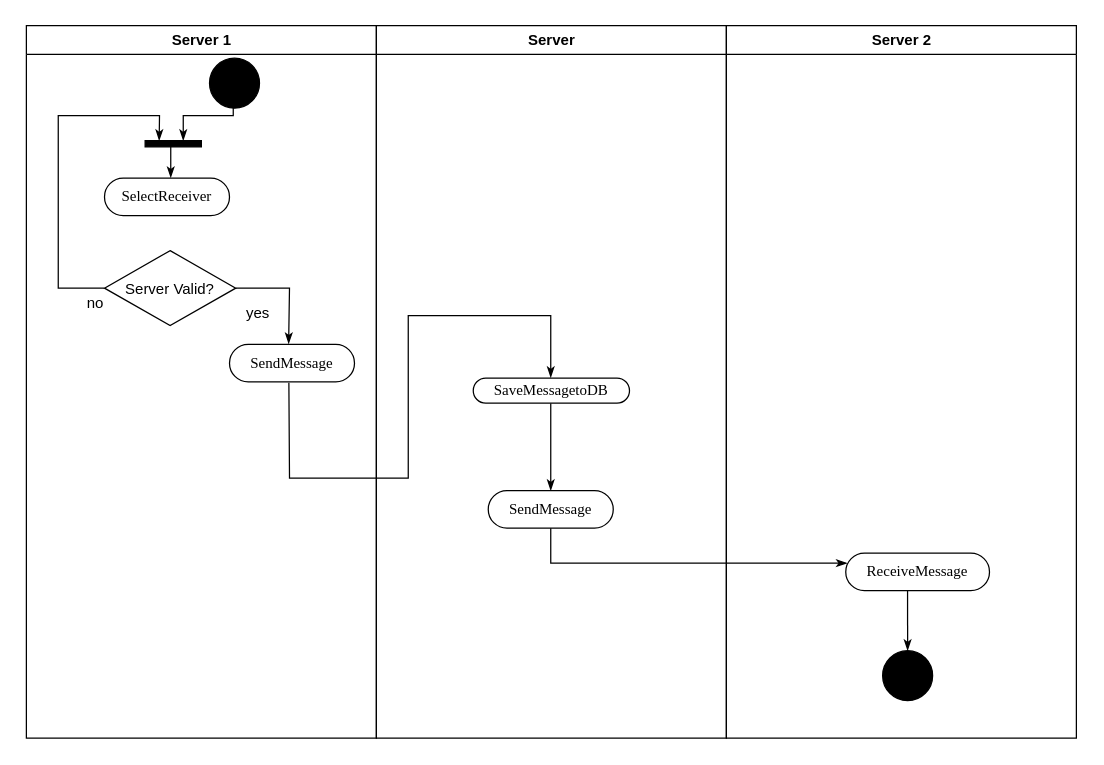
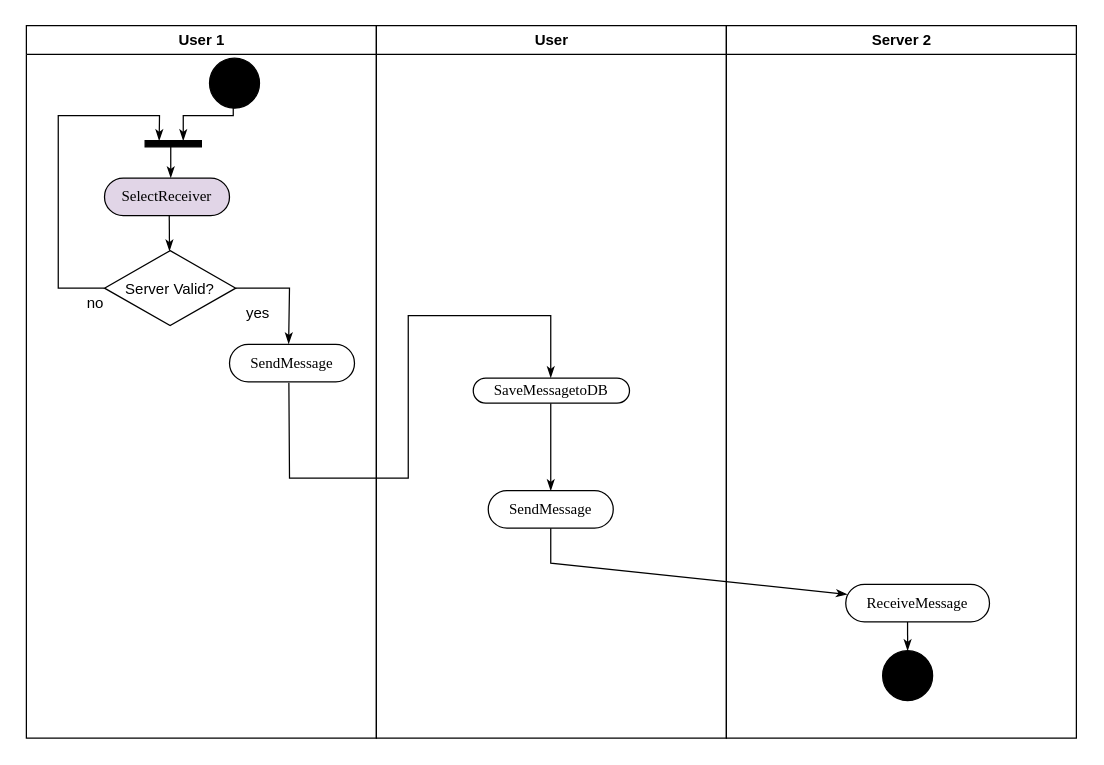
- <mxCell id="2" value="Server 1" style="swimlane;whiteSpace=wrap" parent="1" vertex="1"><mxGeometry x="20.5" y="20" width="280" height="570" as="geometry" /></mxCell>
+ <mxCell id="2" value="User 1" style="swimlane;whiteSpace=wrap" parent="1" vertex="1"><mxGeometry x="20.5" y="20" width="280" height="570" as="geometry" /></mxCell>
- <mxCell id="14" value="Server" style="swimlane;whiteSpace=wrap" parent="1" vertex="1"><mxGeometry x="300.5" y="20" width="280" height="570" as="geometry" /></mxCell>
+ <mxCell id="14" value="User" style="swimlane;whiteSpace=wrap" parent="1" vertex="1"><mxGeometry x="300.5" y="20" width="280" height="570" as="geometry" /></mxCell>
- <mxCell id="12" value="SelectReceiver" style="rounded=1;whiteSpace=wrap;html=1;shadow=0;comic=0;labelBackgroundColor=none;strokeColor=#000000;strokeWidth=1;fillColor=#ffffff;fontFamily=Verdana;fontSize=12;fontColor=#000000;align=center;arcSize=50;" vertex="1" parent="2"><mxGeometry x="62.5" y="122" width="100" height="30" as="geometry" /></mxCell>
+ <mxCell id="12" value="SelectReceiver" style="rounded=1;whiteSpace=wrap;html=1;shadow=0;comic=0;labelBackgroundColor=none;strokeColor=#000000;strokeWidth=1;fillColor=#e1d5e7;fontFamily=Verdana;fontSize=12;fontColor=#000000;align=center;arcSize=50;" vertex="1" parent="2"><mxGeometry x="62.5" y="122" width="100" height="30" as="geometry" /></mxCell>
+ <mxCell id="9" value="" style="edgeStyle=elbowEdgeStyle;elbow=horizontal;verticalAlign=bottom;endArrow=classicThin;endSize=6;strokeColor=#000000;endFill=1;rounded=0;entryX=0.494;entryY=0.004;entryDx=0;entryDy=0;entryPerimeter=0;exitX=0.518;exitY=1;exitDx=0;exitDy=0;exitPerimeter=0;" parent="2" edge="1" target="4" source="12"><mxGeometry x="-65.5" y="4" as="geometry"><mxPoint x="114.5" y="172" as="targetPoint" /><mxPoint x="114" y="162" as="sourcePoint" /></mxGeometry></mxCell>
- <mxCell id="21" value="ReceiveMessage" style="rounded=1;whiteSpace=wrap;html=1;shadow=0;comic=0;labelBackgroundColor=none;strokeColor=#000000;strokeWidth=1;fillColor=#ffffff;fontFamily=Verdana;fontSize=12;fontColor=#000000;align=center;arcSize=50;" vertex="1" parent="18"><mxGeometry x="95.5" y="422" width="115" height="30" as="geometry" /></mxCell>
+ <mxCell id="21" value="ReceiveMessage" style="rounded=1;whiteSpace=wrap;html=1;shadow=0;comic=0;labelBackgroundColor=none;strokeColor=#000000;strokeWidth=1;fillColor=#ffffff;fontFamily=Verdana;fontSize=12;fontColor=#000000;align=center;arcSize=50;" vertex="1" parent="18"><mxGeometry x="95.5" y="447" width="115" height="30" as="geometry" /></mxCell>
